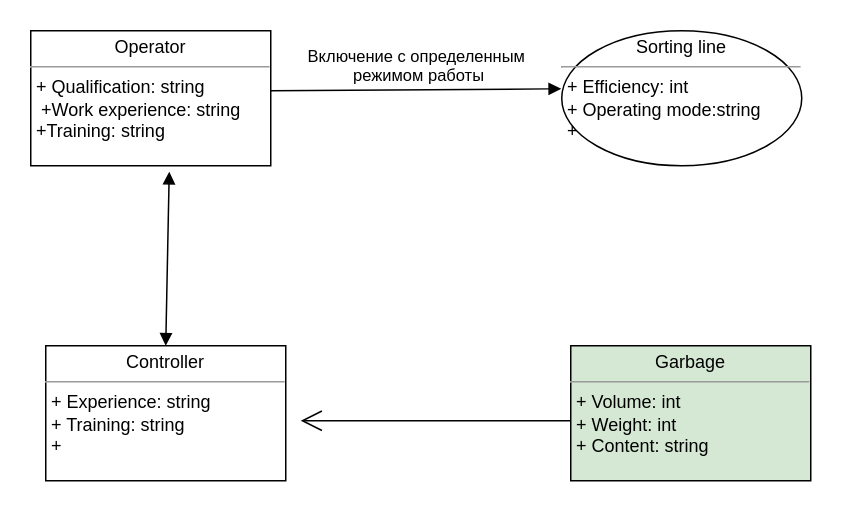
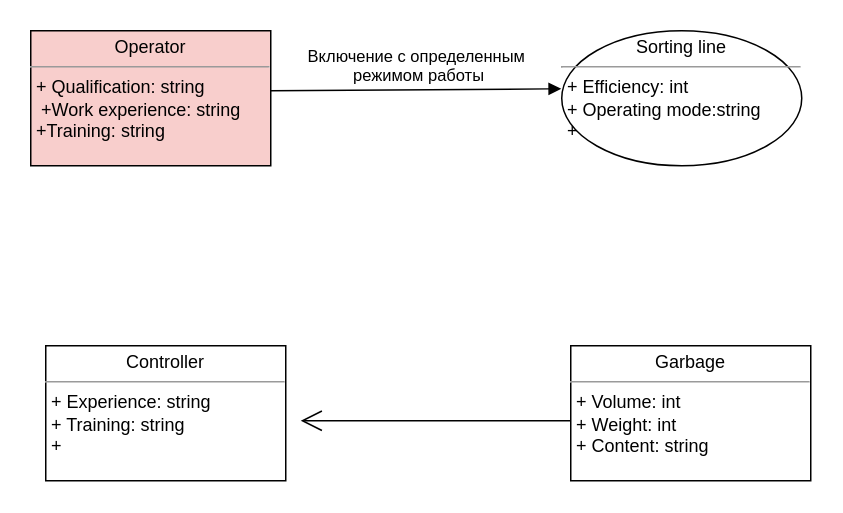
- <mxCell id="2" value="&lt;p style=&quot;margin: 0px ; margin-top: 4px ; text-align: center&quot;&gt;Operator&lt;/p&gt;&lt;hr size=&quot;1&quot;&gt;&lt;p style=&quot;margin: 0px ; margin-left: 4px&quot;&gt;+&amp;nbsp;Qualification: string&lt;/p&gt;&lt;p style=&quot;margin: 0px ; margin-left: 4px&quot;&gt;&amp;nbsp;+Work experience: string&lt;/p&gt;&lt;p style=&quot;margin: 0px ; margin-left: 4px&quot;&gt;+Training: string&lt;/p&gt;" style="verticalAlign=top;align=left;overflow=fill;fontSize=12;fontFamily=Helvetica;html=1;" parent="1" vertex="1"><mxGeometry x="20" y="20" width="160" height="90" as="geometry" /></mxCell>
+ <mxCell id="2" value="&lt;p style=&quot;margin: 0px ; margin-top: 4px ; text-align: center&quot;&gt;Operator&lt;/p&gt;&lt;hr size=&quot;1&quot;&gt;&lt;p style=&quot;margin: 0px ; margin-left: 4px&quot;&gt;+&amp;nbsp;Qualification: string&lt;/p&gt;&lt;p style=&quot;margin: 0px ; margin-left: 4px&quot;&gt;&amp;nbsp;+Work experience: string&lt;/p&gt;&lt;p style=&quot;margin: 0px ; margin-left: 4px&quot;&gt;+Training: string&lt;/p&gt;" style="verticalAlign=top;align=left;overflow=fill;fontSize=12;fontFamily=Helvetica;html=1;fillColor=#f8cecc;" parent="1" vertex="1"><mxGeometry x="20" y="20" width="160" height="90" as="geometry" /></mxCell>
- <mxCell id="7" value="" style="endArrow=block;startArrow=block;endFill=1;startFill=1;html=1;rounded=0;entryX=0.5;entryY=0;entryDx=0;entryDy=0;exitX=0.577;exitY=1.044;exitDx=0;exitDy=0;exitPerimeter=0;" parent="1" source="2" target="5" edge="1"><mxGeometry width="160" relative="1" as="geometry"><mxPoint x="60" y="170" as="sourcePoint" /><mxPoint x="220" y="170" as="targetPoint" /></mxGeometry></mxCell>
- <mxCell id="4" value="&lt;p style=&quot;margin: 0px ; margin-top: 4px ; text-align: center&quot;&gt;Garbage&lt;/p&gt;&lt;hr size=&quot;1&quot;&gt;&lt;p style=&quot;margin: 0px ; margin-left: 4px&quot;&gt;+ Volume: int&lt;br&gt;&lt;/p&gt;&lt;p style=&quot;margin: 0px ; margin-left: 4px&quot;&gt;+ Weight: int&lt;/p&gt;&lt;p style=&quot;margin: 0px ; margin-left: 4px&quot;&gt;+ Content: string&lt;/p&gt;" style="verticalAlign=top;align=left;overflow=fill;fontSize=12;fontFamily=Helvetica;html=1;fillColor=#d5e8d4;" parent="1" vertex="1"><mxGeometry x="380" y="230" width="160" height="90" as="geometry" /></mxCell>
+ <mxCell id="4" value="&lt;p style=&quot;margin: 0px ; margin-top: 4px ; text-align: center&quot;&gt;Garbage&lt;/p&gt;&lt;hr size=&quot;1&quot;&gt;&lt;p style=&quot;margin: 0px ; margin-left: 4px&quot;&gt;+ Volume: int&lt;br&gt;&lt;/p&gt;&lt;p style=&quot;margin: 0px ; margin-left: 4px&quot;&gt;+ Weight: int&lt;/p&gt;&lt;p style=&quot;margin: 0px ; margin-left: 4px&quot;&gt;+ Content: string&lt;/p&gt;" style="verticalAlign=top;align=left;overflow=fill;fontSize=12;fontFamily=Helvetica;html=1;" parent="1" vertex="1"><mxGeometry x="380" y="230" width="160" height="90" as="geometry" /></mxCell>
